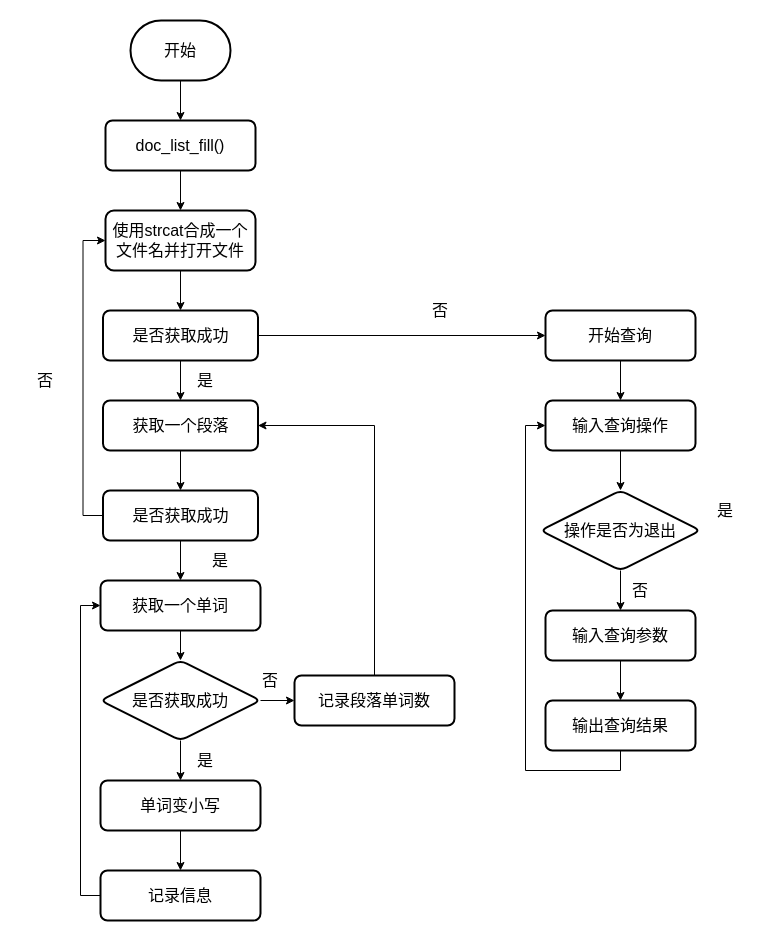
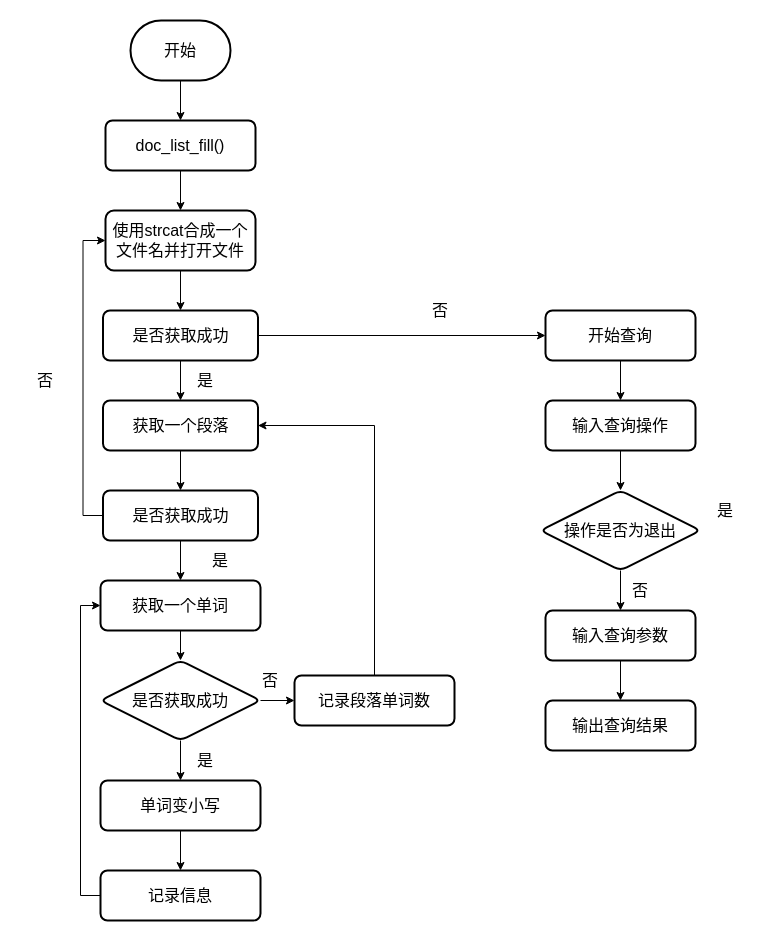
- <mxCell id="39" style="edgeStyle=orthogonalEdgeStyle;rounded=0;orthogonalLoop=1;jettySize=auto;html=1;exitX=0.5;exitY=1;exitDx=0;exitDy=0;entryX=0;entryY=0.5;entryDx=0;entryDy=0;" edge="1" parent="1" source="40" target="36"><mxGeometry relative="1" as="geometry" /></mxCell>
